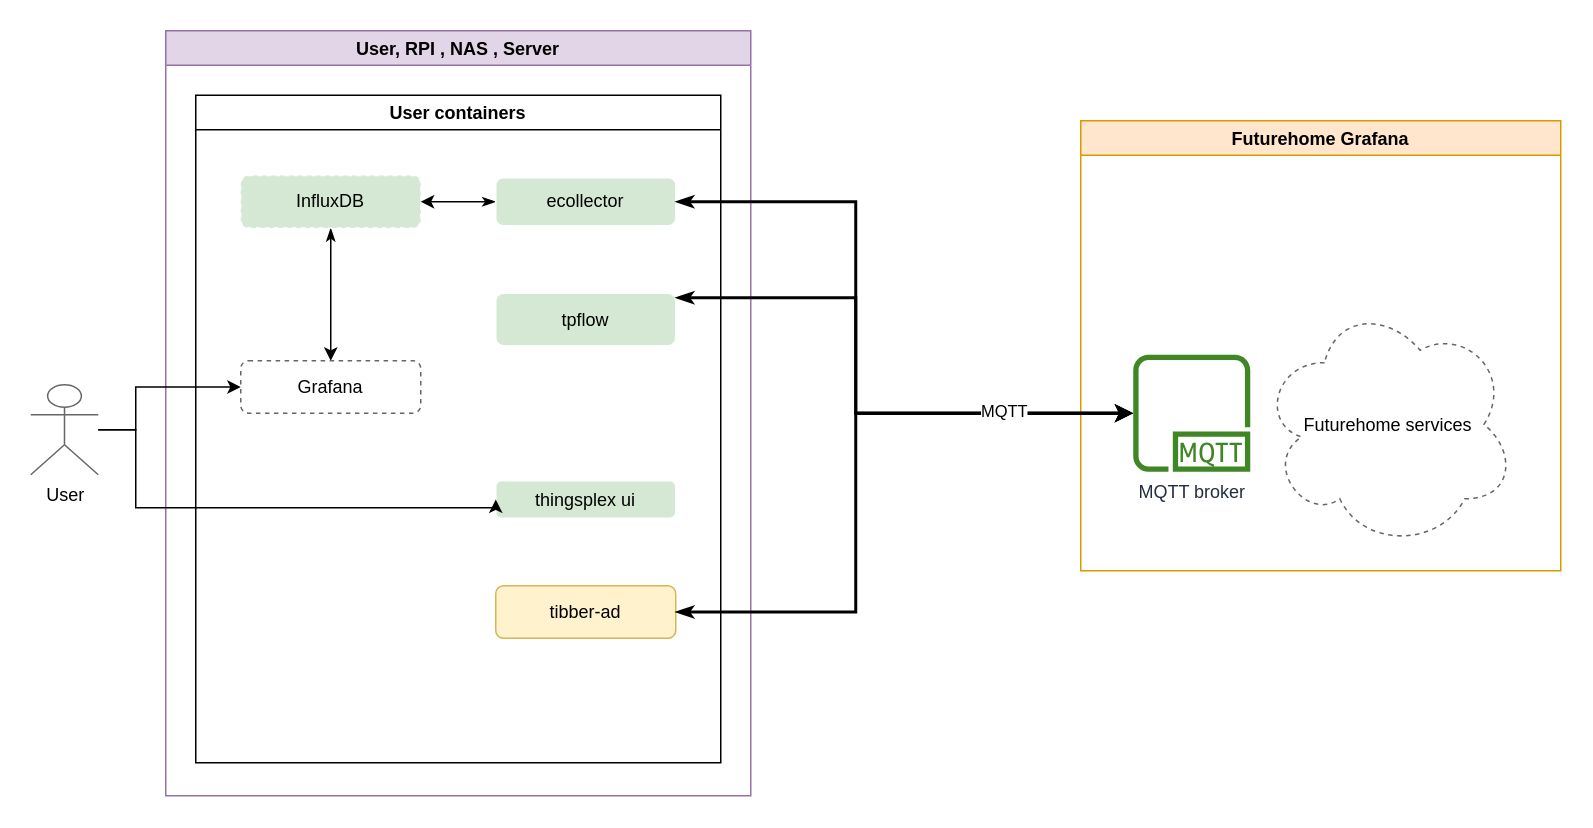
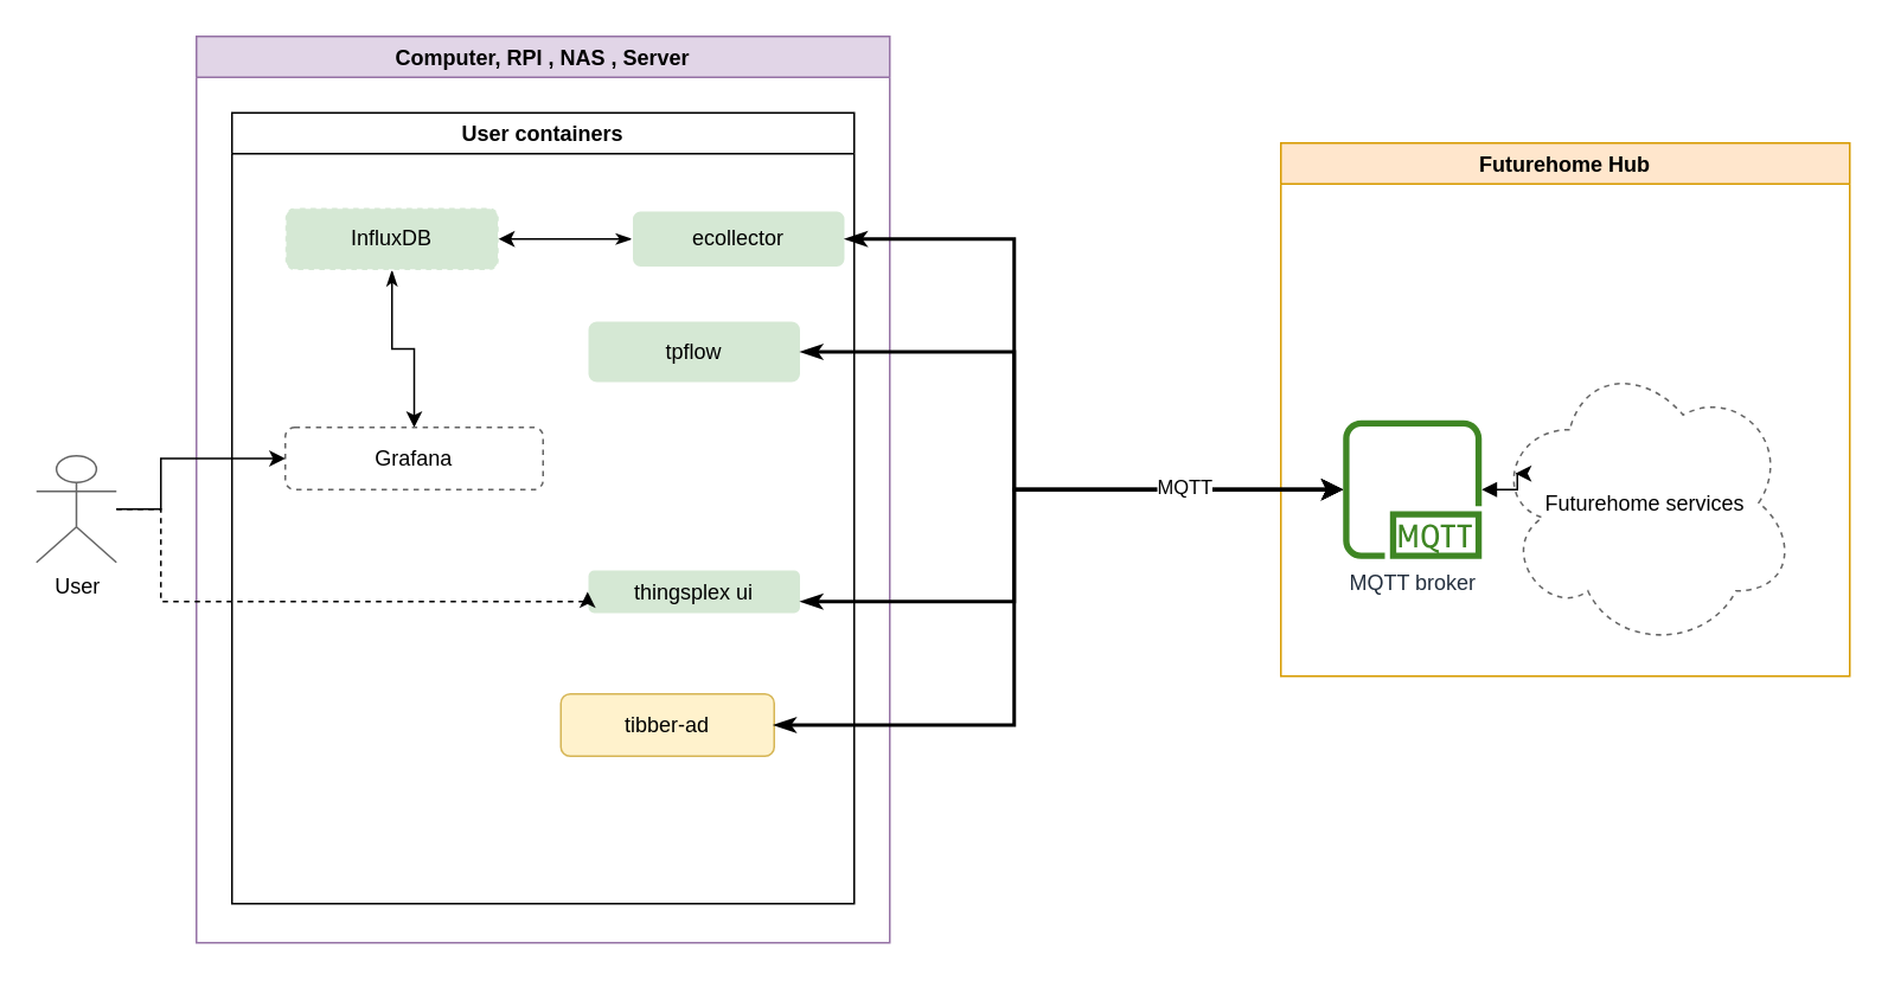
- <mxCell id="2" value="User, RPI , NAS , Server" style="swimlane;fillColor=#e1d5e7;strokeColor=#9673a6;" vertex="1" parent="1"><mxGeometry x="110" y="20" width="390" height="510" as="geometry" /></mxCell>
+ <mxCell id="2" value="Computer, RPI , NAS , Server" style="swimlane;fillColor=#e1d5e7;strokeColor=#9673a6;" vertex="1" parent="1"><mxGeometry x="110" y="20" width="390" height="510" as="geometry" /></mxCell>
- <mxCell id="12" value="Futurehome Grafana" style="swimlane;fillColor=#ffe6cc;strokeColor=#d79b00;" vertex="1" parent="1"><mxGeometry x="720" y="80" width="320" height="300" as="geometry" /></mxCell>
+ <mxCell id="12" value="Futurehome Hub" style="swimlane;fillColor=#ffe6cc;strokeColor=#d79b00;" vertex="1" parent="1"><mxGeometry x="720" y="80" width="320" height="300" as="geometry" /></mxCell>
- <mxCell id="7" value="ecollector" style="rounded=1;whiteSpace=wrap;html=1;fillColor=#d5e8d4;strokeColor=#FFFFFF;" vertex="1" parent="3"><mxGeometry x="200" y="55" width="120" height="32" as="geometry" /></mxCell>
+ <mxCell id="7" value="ecollector" style="rounded=1;whiteSpace=wrap;html=1;fillColor=#d5e8d4;strokeColor=#FFFFFF;" vertex="1" parent="3"><mxGeometry x="225" y="55" width="120" height="32" as="geometry" /></mxCell>
- <mxCell id="8" value="tpflow" style="rounded=1;whiteSpace=wrap;html=1;fillColor=#d5e8d4;strokeColor=#FFFFFF;" vertex="1" parent="3"><mxGeometry x="200" y="132" width="120" height="35" as="geometry" /></mxCell>
+ <mxCell id="8" value="tpflow" style="rounded=1;whiteSpace=wrap;html=1;fillColor=#d5e8d4;strokeColor=#FFFFFF;" vertex="1" parent="3"><mxGeometry x="200" y="117" width="120" height="35" as="geometry" /></mxCell>
- <mxCell id="11" value="Grafana" style="rounded=1;whiteSpace=wrap;html=1;fillColor=none;strokeColor=#666666;dashed=1;" vertex="1" parent="3"><mxGeometry x="30" y="177" width="120" height="35" as="geometry" /></mxCell>
+ <mxCell id="11" value="Grafana" style="rounded=1;whiteSpace=wrap;html=1;fillColor=none;strokeColor=#666666;dashed=1;" vertex="1" parent="3"><mxGeometry x="30" y="177" width="145" height="35" as="geometry" /></mxCell>
+ <mxCell id="13" style="edgeStyle=orthogonalEdgeStyle;rounded=0;orthogonalLoop=1;jettySize=auto;html=1;entryX=0.07;entryY=0.4;entryDx=0;entryDy=0;entryPerimeter=0;startArrow=block;startFill=1;" edge="1" parent="12" source="14" target="15"><mxGeometry relative="1" as="geometry" /></mxCell>
- <mxCell id="22" style="edgeStyle=orthogonalEdgeStyle;rounded=0;orthogonalLoop=1;jettySize=auto;html=1;entryX=0;entryY=0.5;entryDx=0;entryDy=0;startArrow=none;startFill=0;" edge="1" parent="1" source="24" target="9"><mxGeometry relative="1" as="geometry"><Array as="points"><mxPoint x="90" y="286" /><mxPoint x="90" y="338" /></Array></mxGeometry></mxCell>
+ <mxCell id="22" style="edgeStyle=orthogonalEdgeStyle;rounded=0;orthogonalLoop=1;jettySize=auto;html=1;entryX=0;entryY=0.5;entryDx=0;entryDy=0;startArrow=none;startFill=0;dashed=1;" edge="1" parent="1" source="24" target="9"><mxGeometry relative="1" as="geometry"><Array as="points"><mxPoint x="90" y="286" /><mxPoint x="90" y="338" /></Array></mxGeometry></mxCell>
+ <mxCell id="18" style="edgeStyle=orthogonalEdgeStyle;rounded=0;orthogonalLoop=1;jettySize=auto;html=1;startArrow=classicThin;startFill=1;strokeWidth=2;" edge="1" parent="1" source="9" target="14"><mxGeometry relative="1" as="geometry"><Array as="points"><mxPoint x="570" y="338" /><mxPoint x="570" y="275" /></Array></mxGeometry></mxCell>
- <mxCell id="10" value="tibber-ad" style="rounded=1;whiteSpace=wrap;html=1;fillColor=#fff2cc;strokeColor=#d6b656;" vertex="1" parent="3"><mxGeometry x="200" y="327" width="120" height="35" as="geometry" /></mxCell>
+ <mxCell id="10" value="tibber-ad" style="rounded=1;whiteSpace=wrap;html=1;fillColor=#fff2cc;strokeColor=#d6b656;" vertex="1" parent="3"><mxGeometry x="185" y="327" width="120" height="35" as="geometry" /></mxCell>
